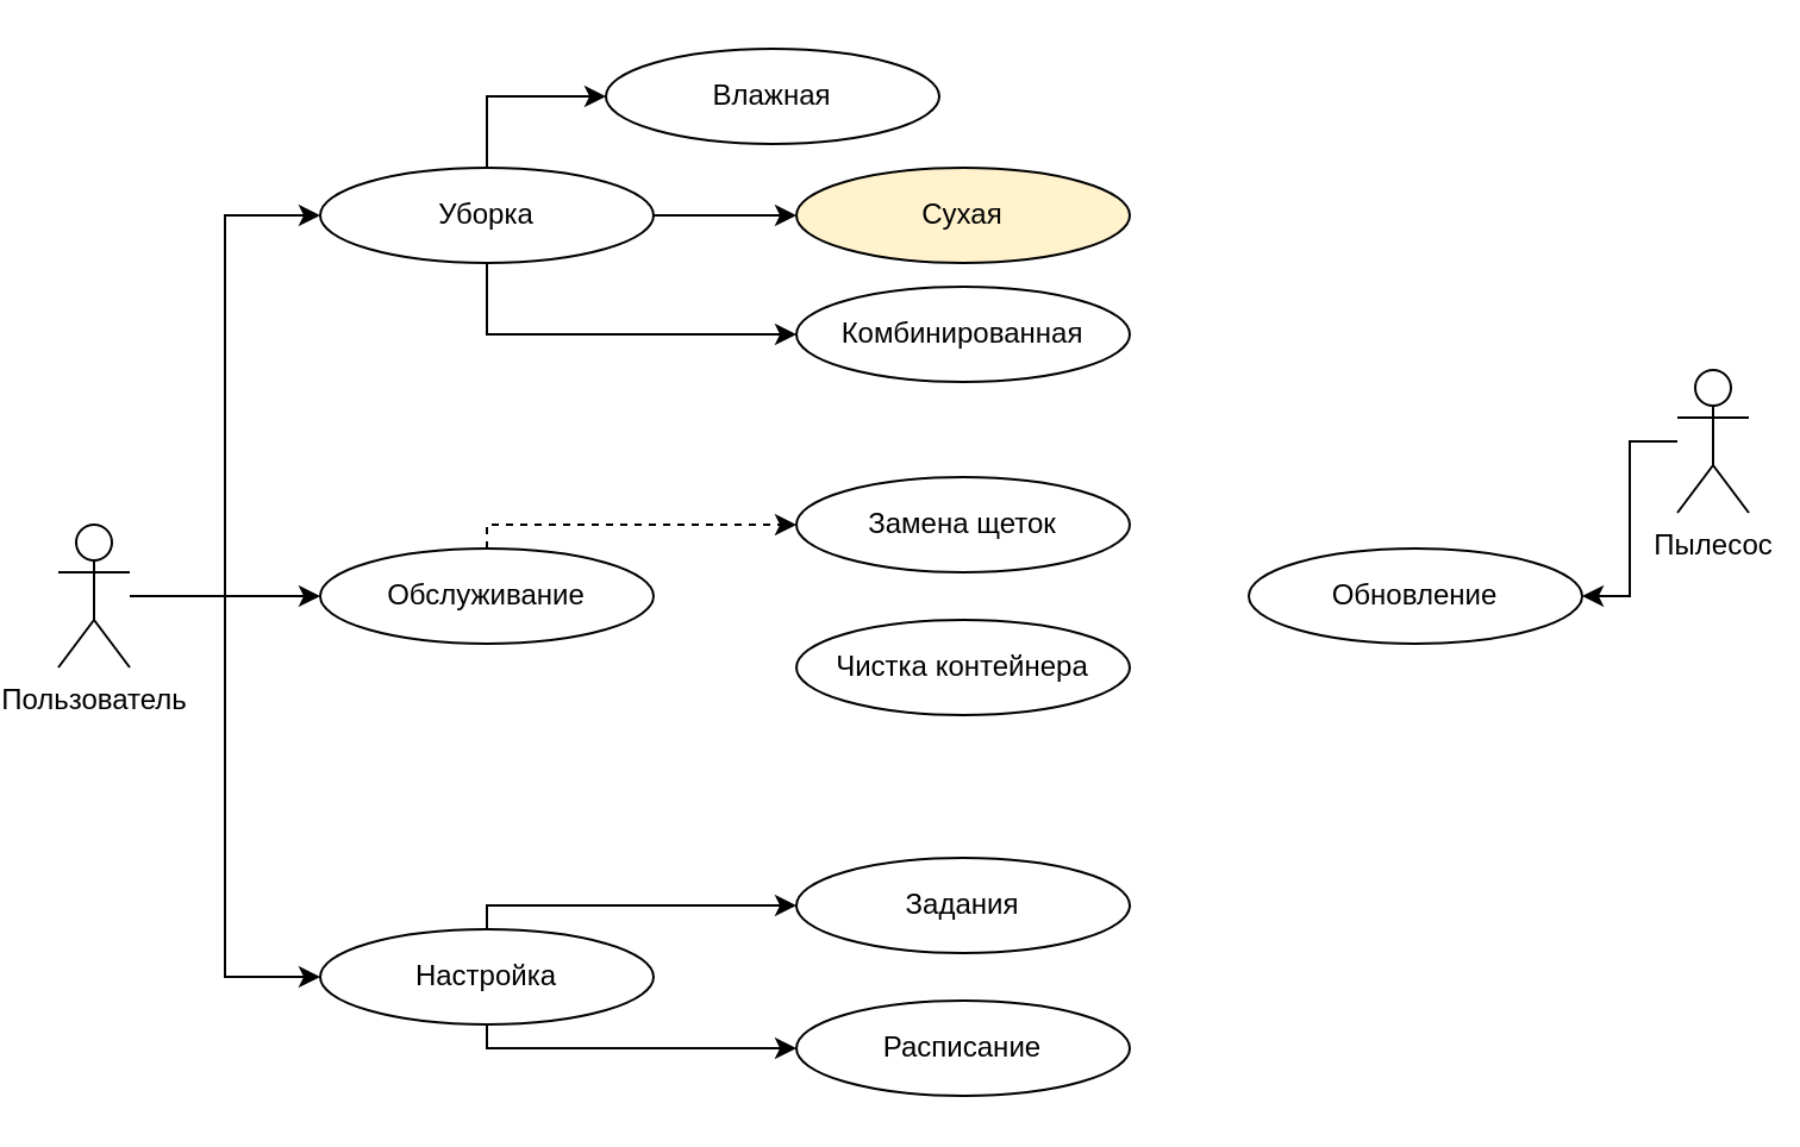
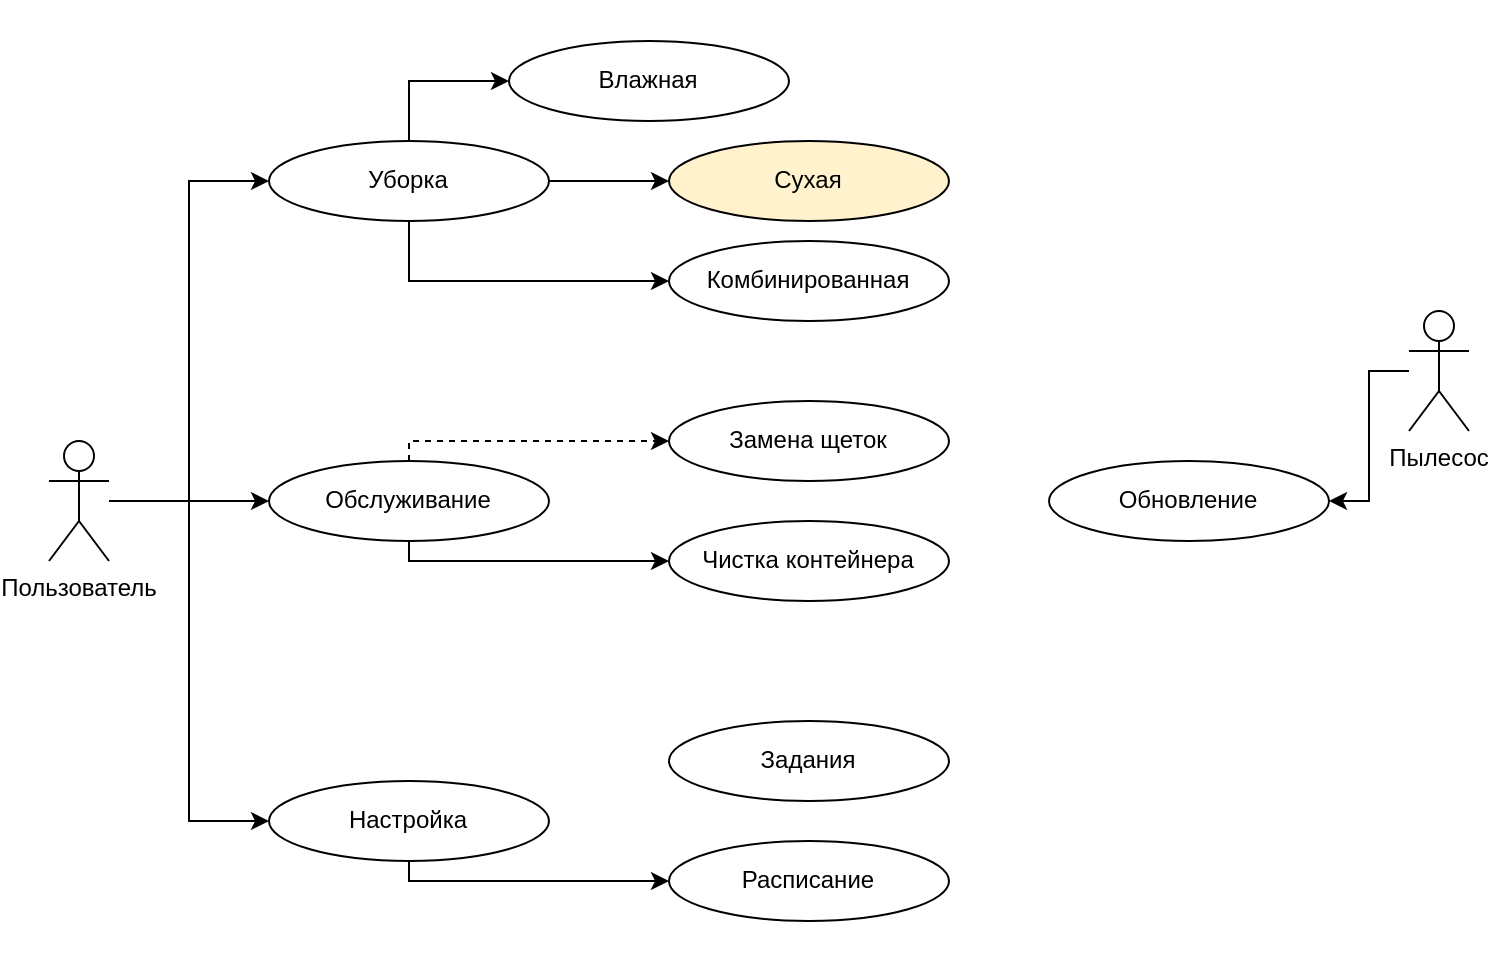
+ <mxCell id="13" style="edgeStyle=orthogonalEdgeStyle;rounded=0;orthogonalLoop=1;jettySize=auto;html=1;exitX=0.5;exitY=1;exitDx=0;exitDy=0;entryX=0;entryY=0.5;entryDx=0;entryDy=0;" edge="1" parent="1" source="14" target="22"><mxGeometry relative="1" as="geometry"><Array as="points"><mxPoint x="200" y="280" /></Array></mxGeometry></mxCell>
- <mxCell id="15" style="edgeStyle=orthogonalEdgeStyle;rounded=0;orthogonalLoop=1;jettySize=auto;html=1;entryX=0;entryY=0.5;entryDx=0;entryDy=0;exitX=0.5;exitY=0;exitDx=0;exitDy=0;" edge="1" parent="1" source="17" target="23"><mxGeometry relative="1" as="geometry"><Array as="points"><mxPoint x="200" y="380" /></Array></mxGeometry></mxCell>
